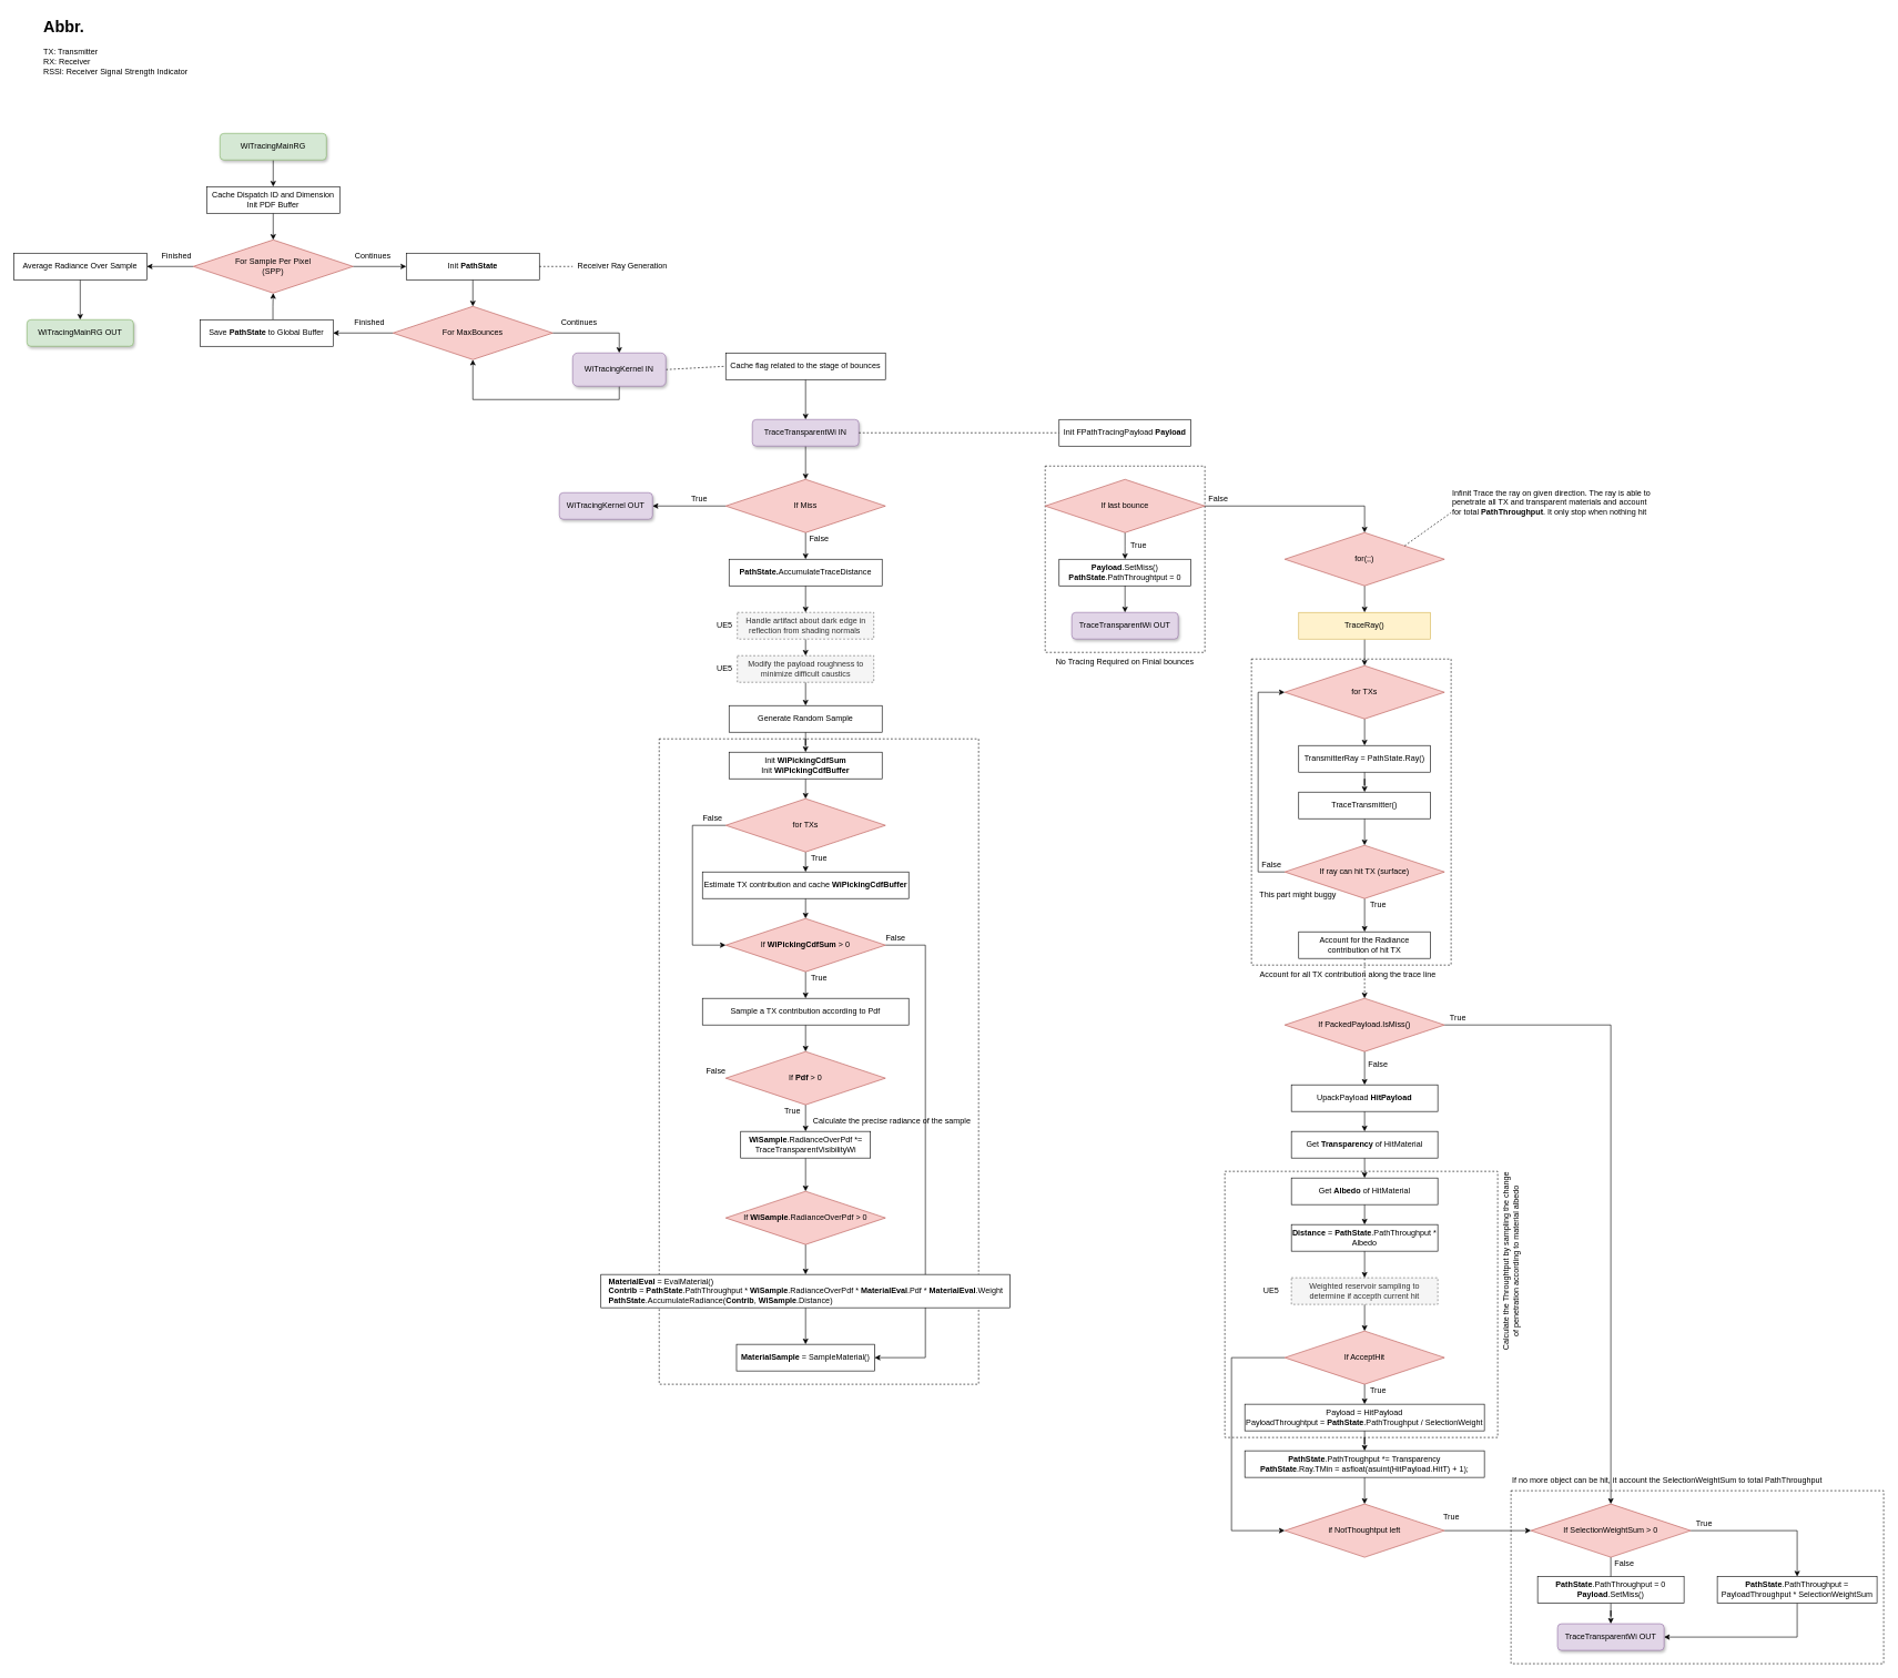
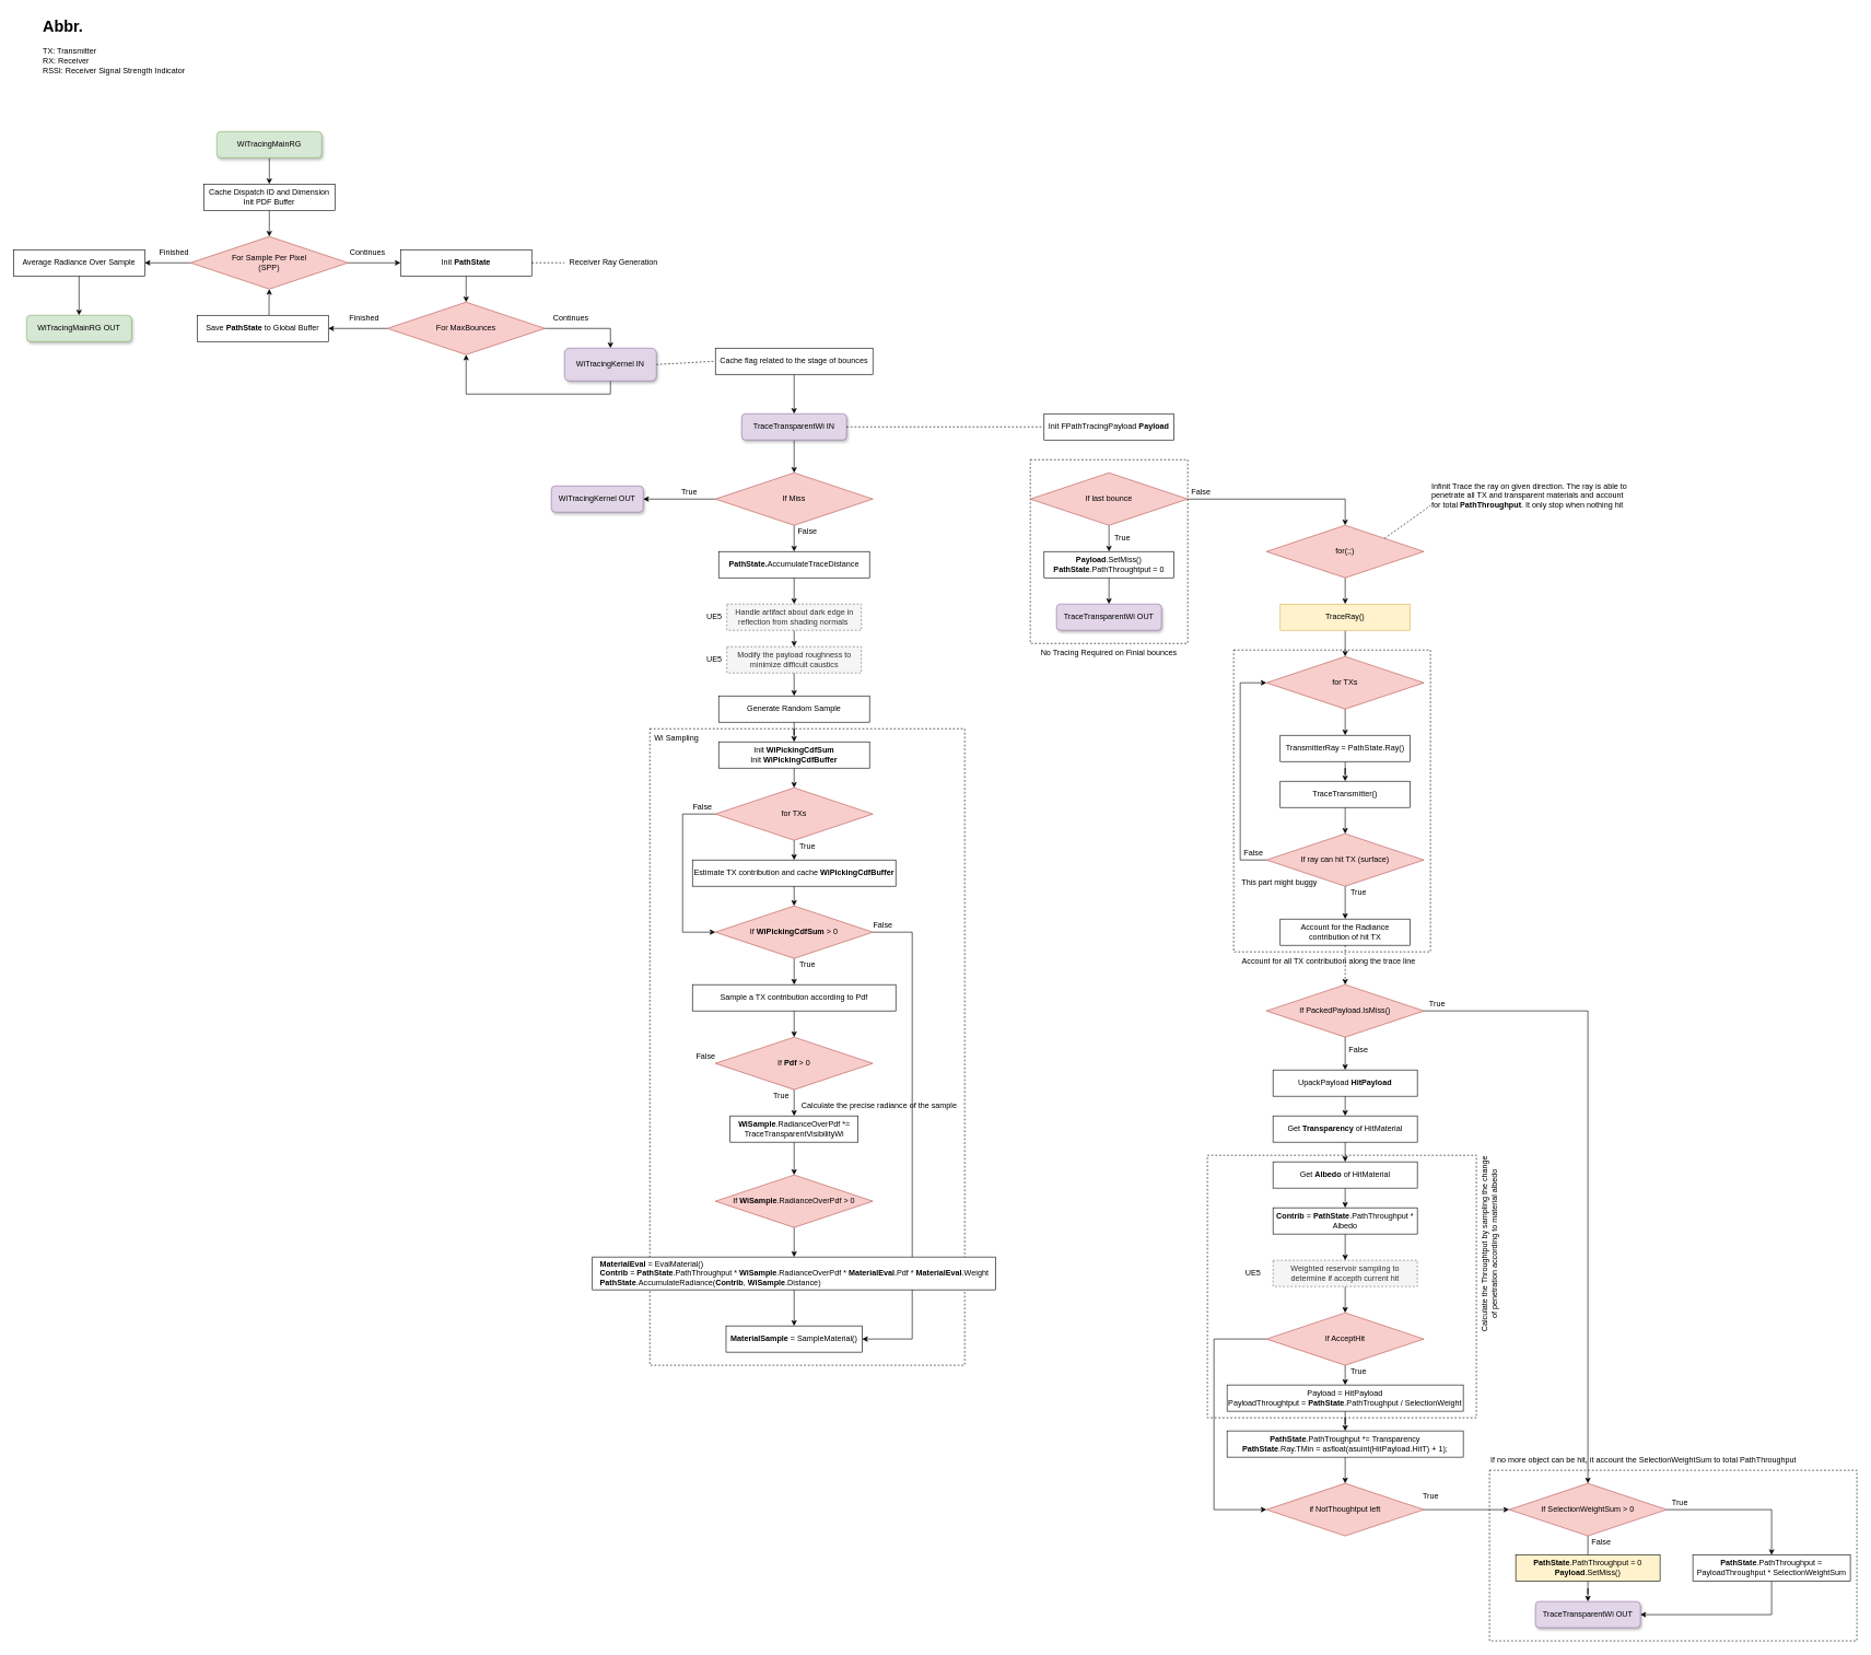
+ <mxCell id="52" value="Wi Sampling" style="text;html=1;strokeColor=none;fillColor=none;align=center;verticalAlign=middle;whiteSpace=wrap;rounded=0;shadow=0;glass=0;dashed=1;sketch=0;" parent="1" vertex="1"><mxGeometry x="992" y="1110" width="78" height="30" as="geometry" /></mxCell>
- <mxCell id="112" value="&lt;b&gt;Distance &lt;/b&gt;= &lt;b&gt;PathState&lt;/b&gt;.PathThroughput * Albedo" style="rounded=0;whiteSpace=wrap;html=1;shadow=0;glass=0;sketch=0;" parent="1" vertex="1"><mxGeometry x="1940" y="1840" width="220" height="40" as="geometry" /></mxCell>
+ <mxCell id="112" value="&lt;b&gt;Contrib &lt;/b&gt;= &lt;b&gt;PathState&lt;/b&gt;.PathThroughput * Albedo" style="rounded=0;whiteSpace=wrap;html=1;shadow=0;glass=0;sketch=0;" parent="1" vertex="1"><mxGeometry x="1940" y="1840" width="220" height="40" as="geometry" /></mxCell>
- <mxCell id="99" value="&lt;b&gt;PathState&lt;/b&gt;.PathThroughput = 0&lt;br&gt;&lt;b&gt;Payload&lt;/b&gt;.SetMiss()" style="rounded=0;whiteSpace=wrap;html=1;shadow=0;glass=0;sketch=0;" parent="1" vertex="1"><mxGeometry x="2310" y="2369" width="220" height="40" as="geometry" /></mxCell>
+ <mxCell id="99" value="&lt;b&gt;PathState&lt;/b&gt;.PathThroughput = 0&lt;br&gt;&lt;b&gt;Payload&lt;/b&gt;.SetMiss()" style="rounded=0;whiteSpace=wrap;html=1;shadow=0;glass=0;sketch=0;fillColor=#fff2cc;" parent="1" vertex="1"><mxGeometry x="2310" y="2369" width="220" height="40" as="geometry" /></mxCell>
